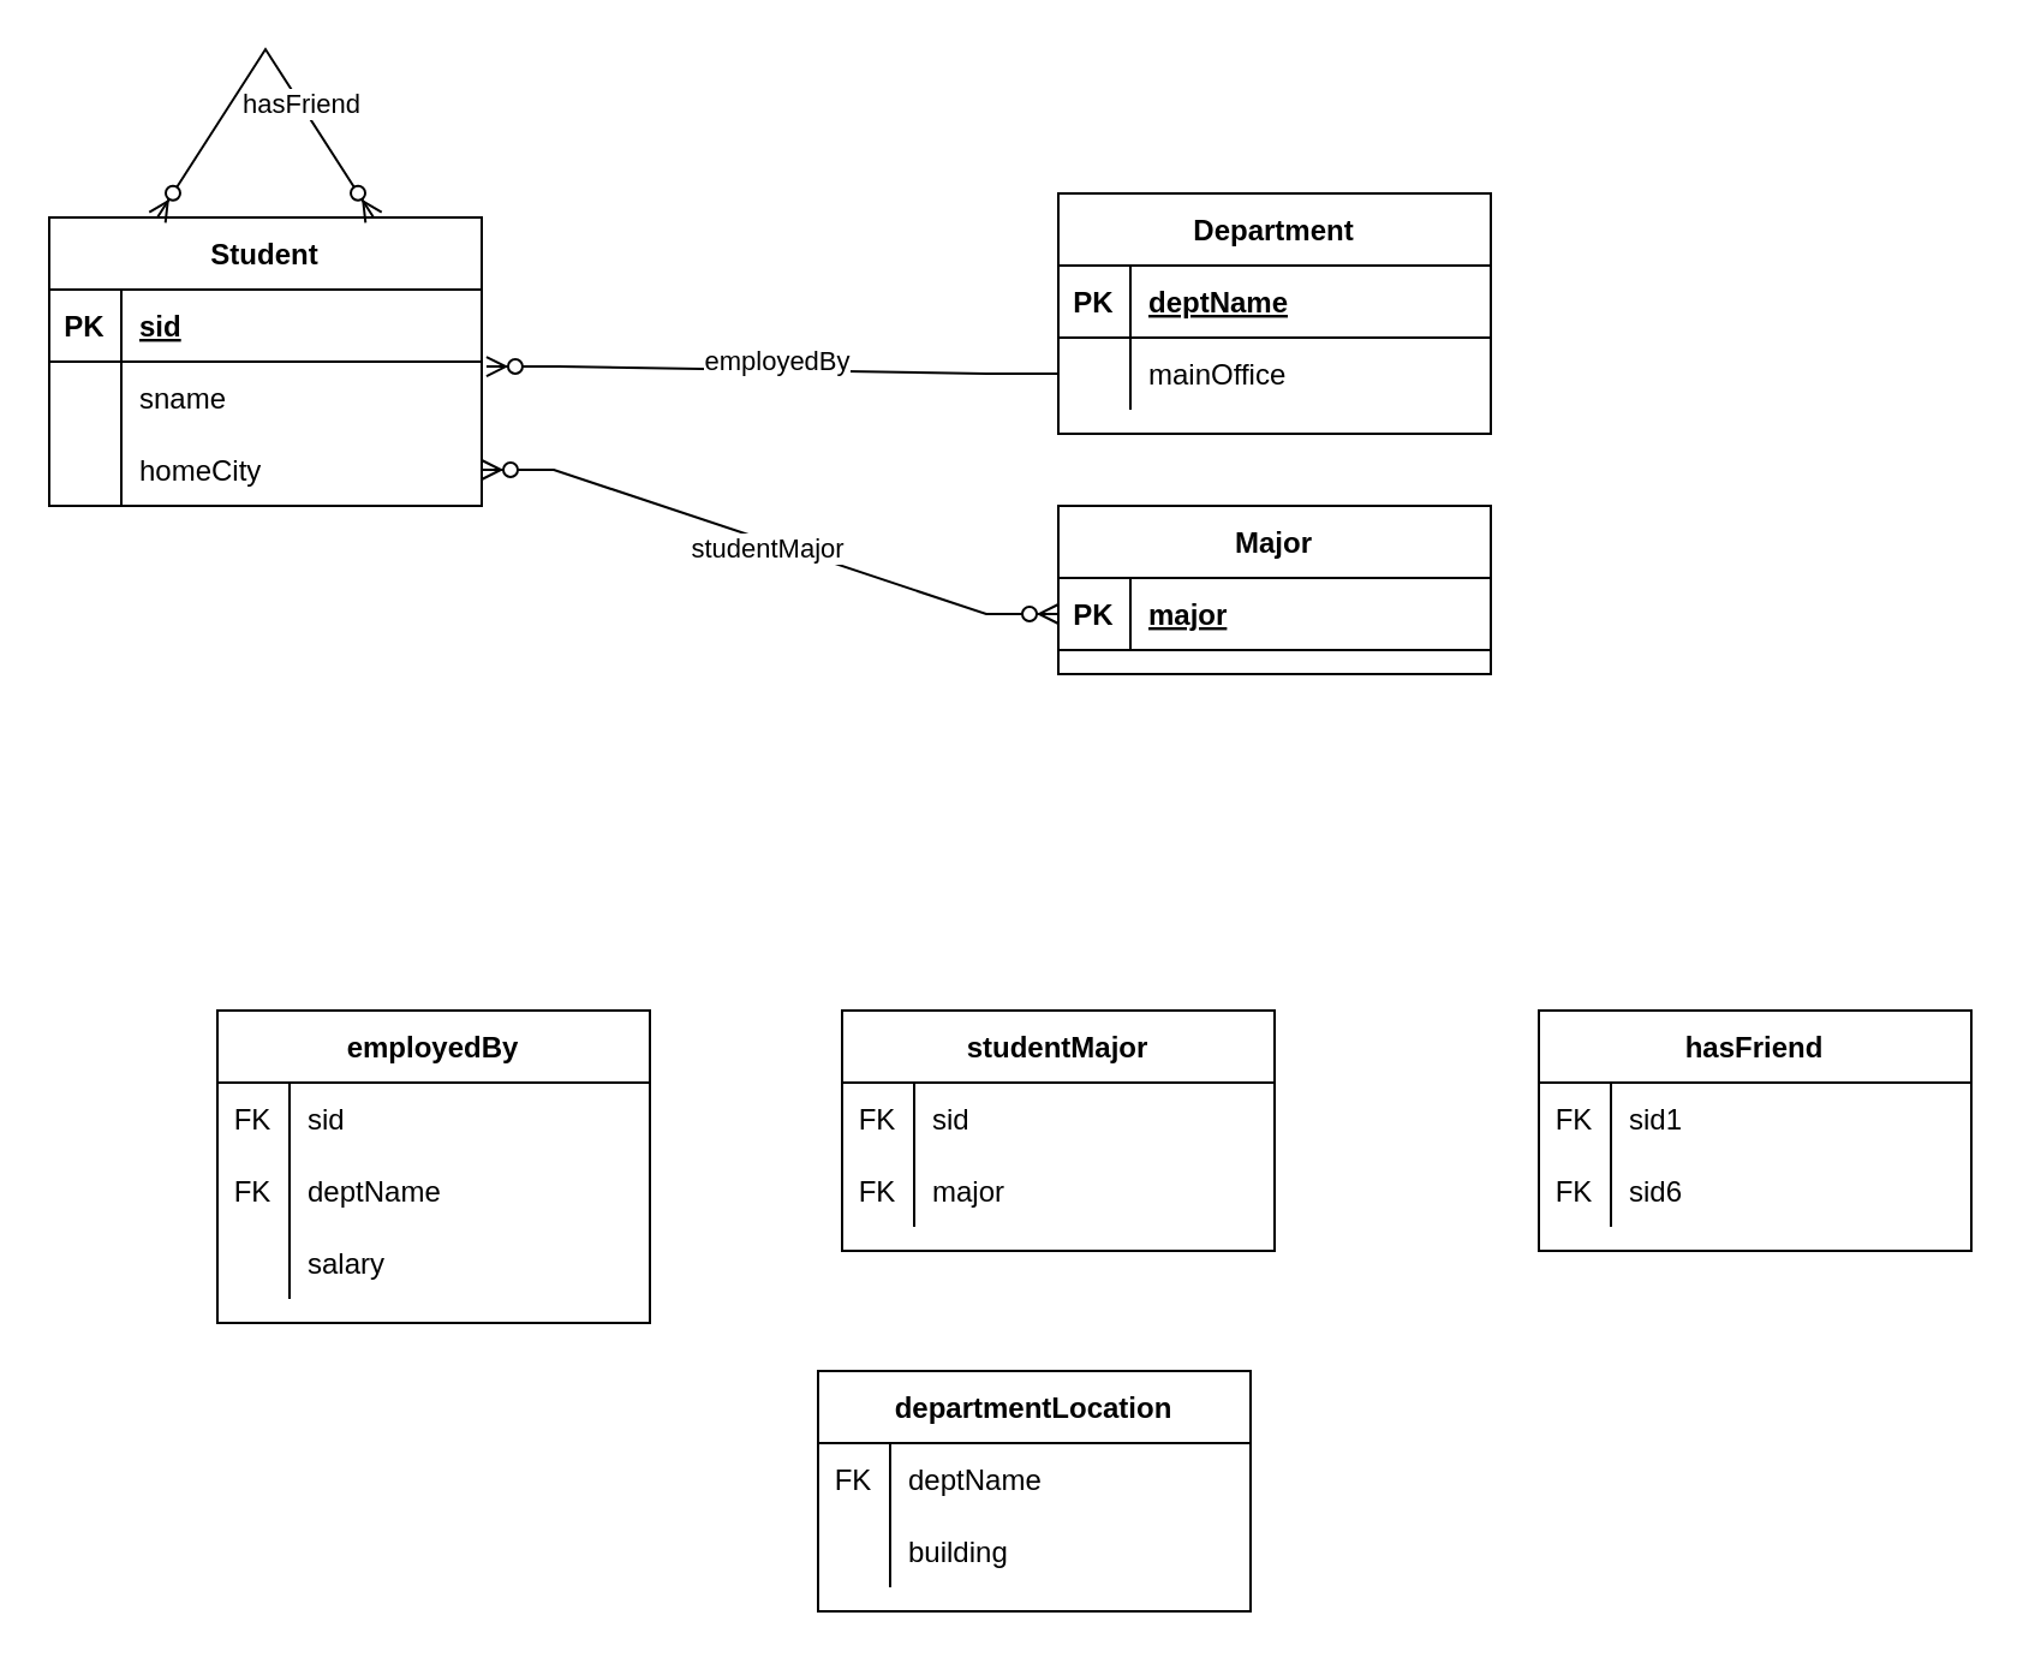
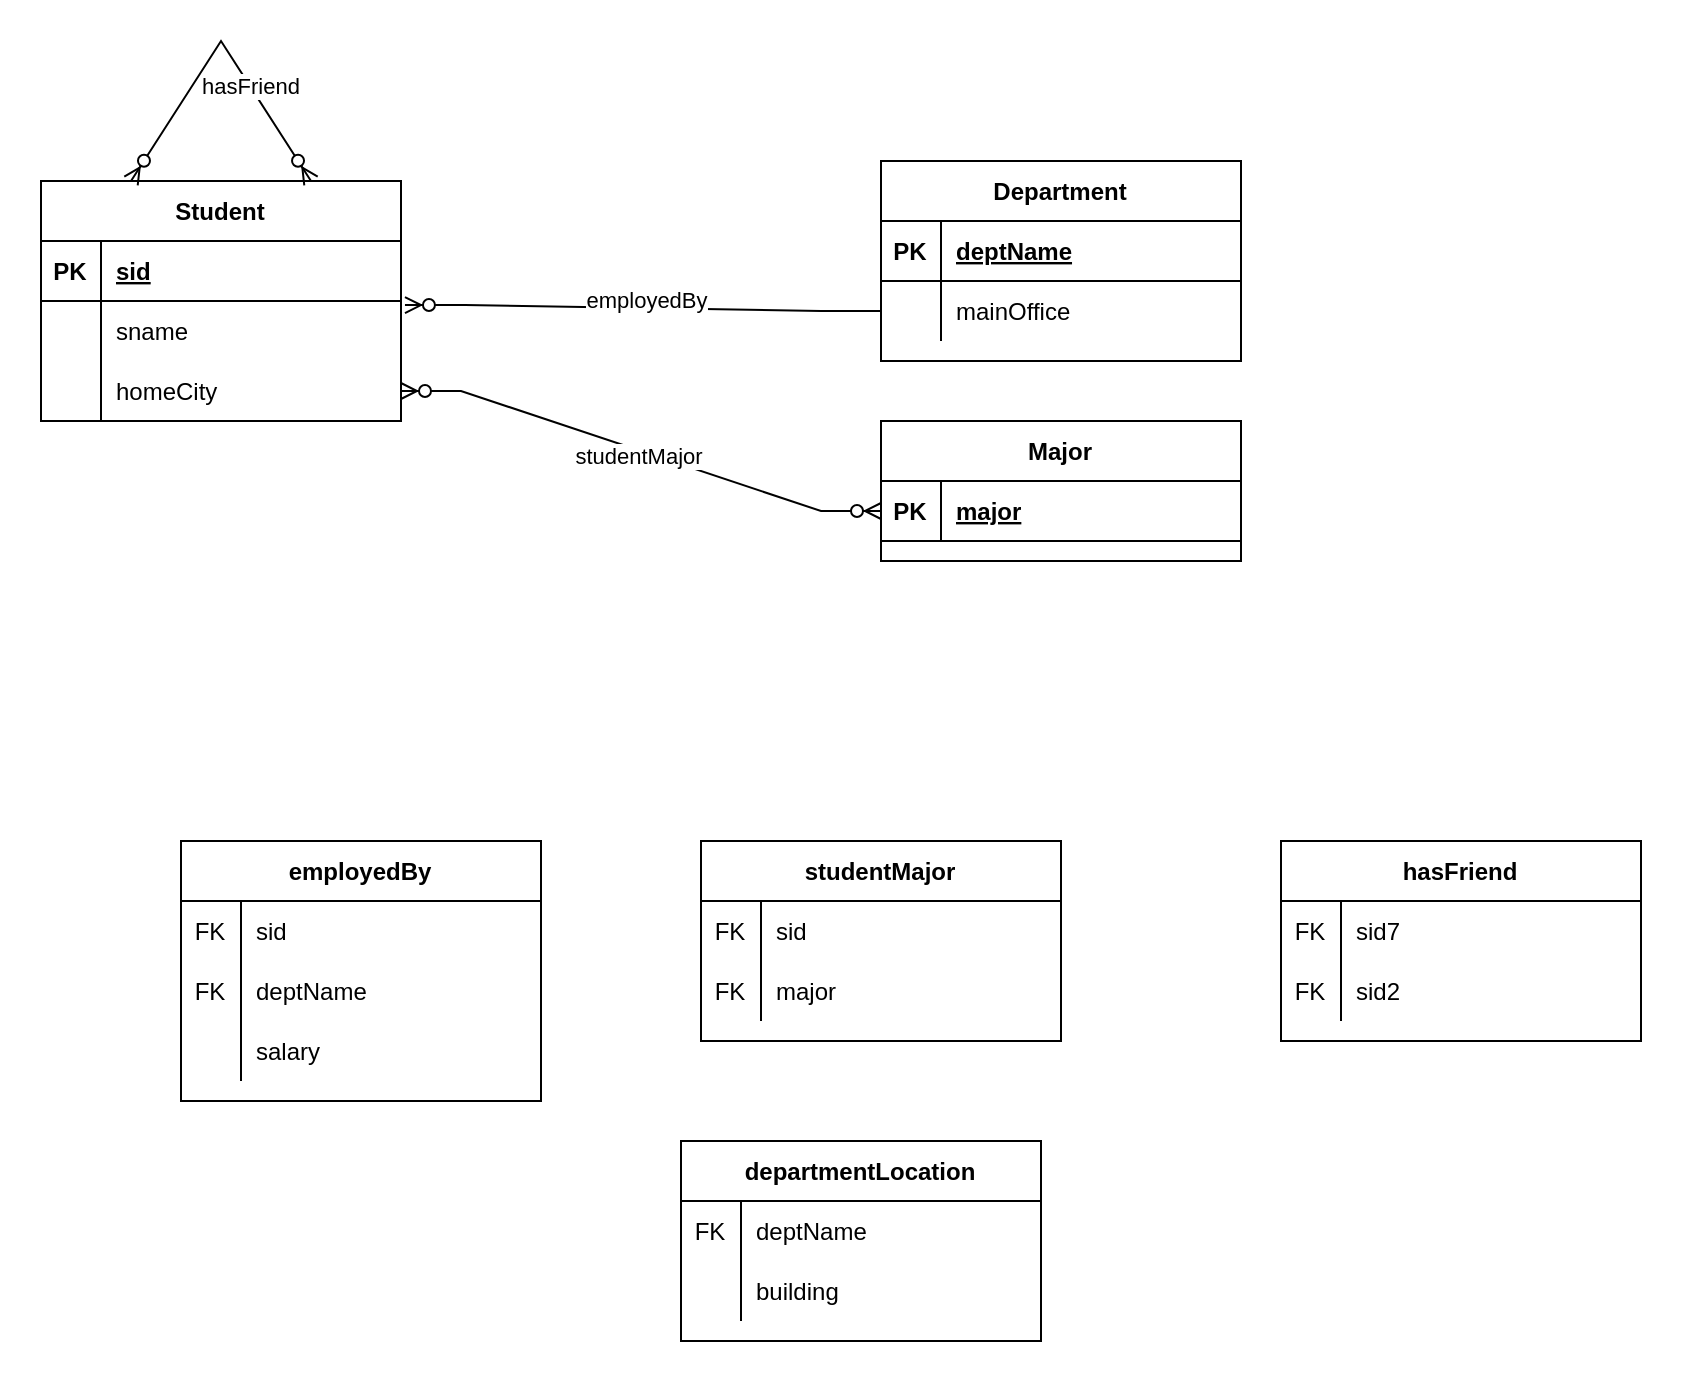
- <mxCell id="50" value="sid1" style="shape=partialRectangle;connectable=0;fillColor=none;top=0;left=0;bottom=0;right=0;align=left;spacingLeft=6;overflow=hidden;" parent="48" vertex="1"><mxGeometry x="30" width="150" height="30" as="geometry"><mxRectangle width="150" height="30" as="alternateBounds" /></mxGeometry></mxCell>
+ <mxCell id="50" value="sid7" style="shape=partialRectangle;connectable=0;fillColor=none;top=0;left=0;bottom=0;right=0;align=left;spacingLeft=6;overflow=hidden;" parent="48" vertex="1"><mxGeometry x="30" width="150" height="30" as="geometry"><mxRectangle width="150" height="30" as="alternateBounds" /></mxGeometry></mxCell>
- <mxCell id="53" value="sid6" style="shape=partialRectangle;connectable=0;fillColor=none;top=0;left=0;bottom=0;right=0;align=left;spacingLeft=6;overflow=hidden;" parent="51" vertex="1"><mxGeometry x="30" width="150" height="30" as="geometry"><mxRectangle width="150" height="30" as="alternateBounds" /></mxGeometry></mxCell>
+ <mxCell id="53" value="sid2" style="shape=partialRectangle;connectable=0;fillColor=none;top=0;left=0;bottom=0;right=0;align=left;spacingLeft=6;overflow=hidden;" parent="51" vertex="1"><mxGeometry x="30" width="150" height="30" as="geometry"><mxRectangle width="150" height="30" as="alternateBounds" /></mxGeometry></mxCell>
